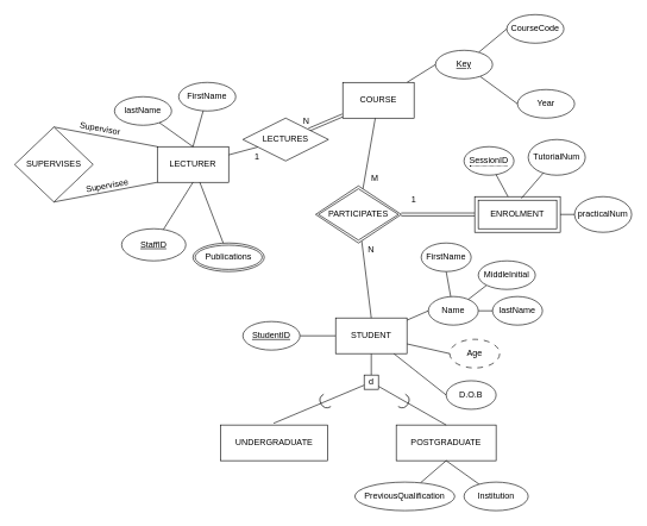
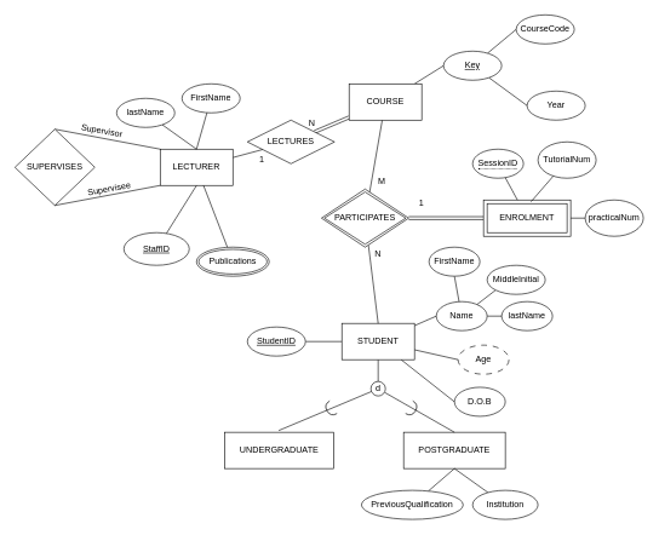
- <mxCell id="11" value="d" style="whiteSpace=wrap;html=1;aspect=fixed;rounded=0;" vertex="1" parent="1"><mxGeometry x="510" y="525" width="20" height="20" as="geometry" /></mxCell>
+ <mxCell id="11" value="d" style="ellipse;whiteSpace=wrap;html=1;aspect=fixed;" vertex="1" parent="1"><mxGeometry x="510" y="525" width="20" height="20" as="geometry" /></mxCell>
